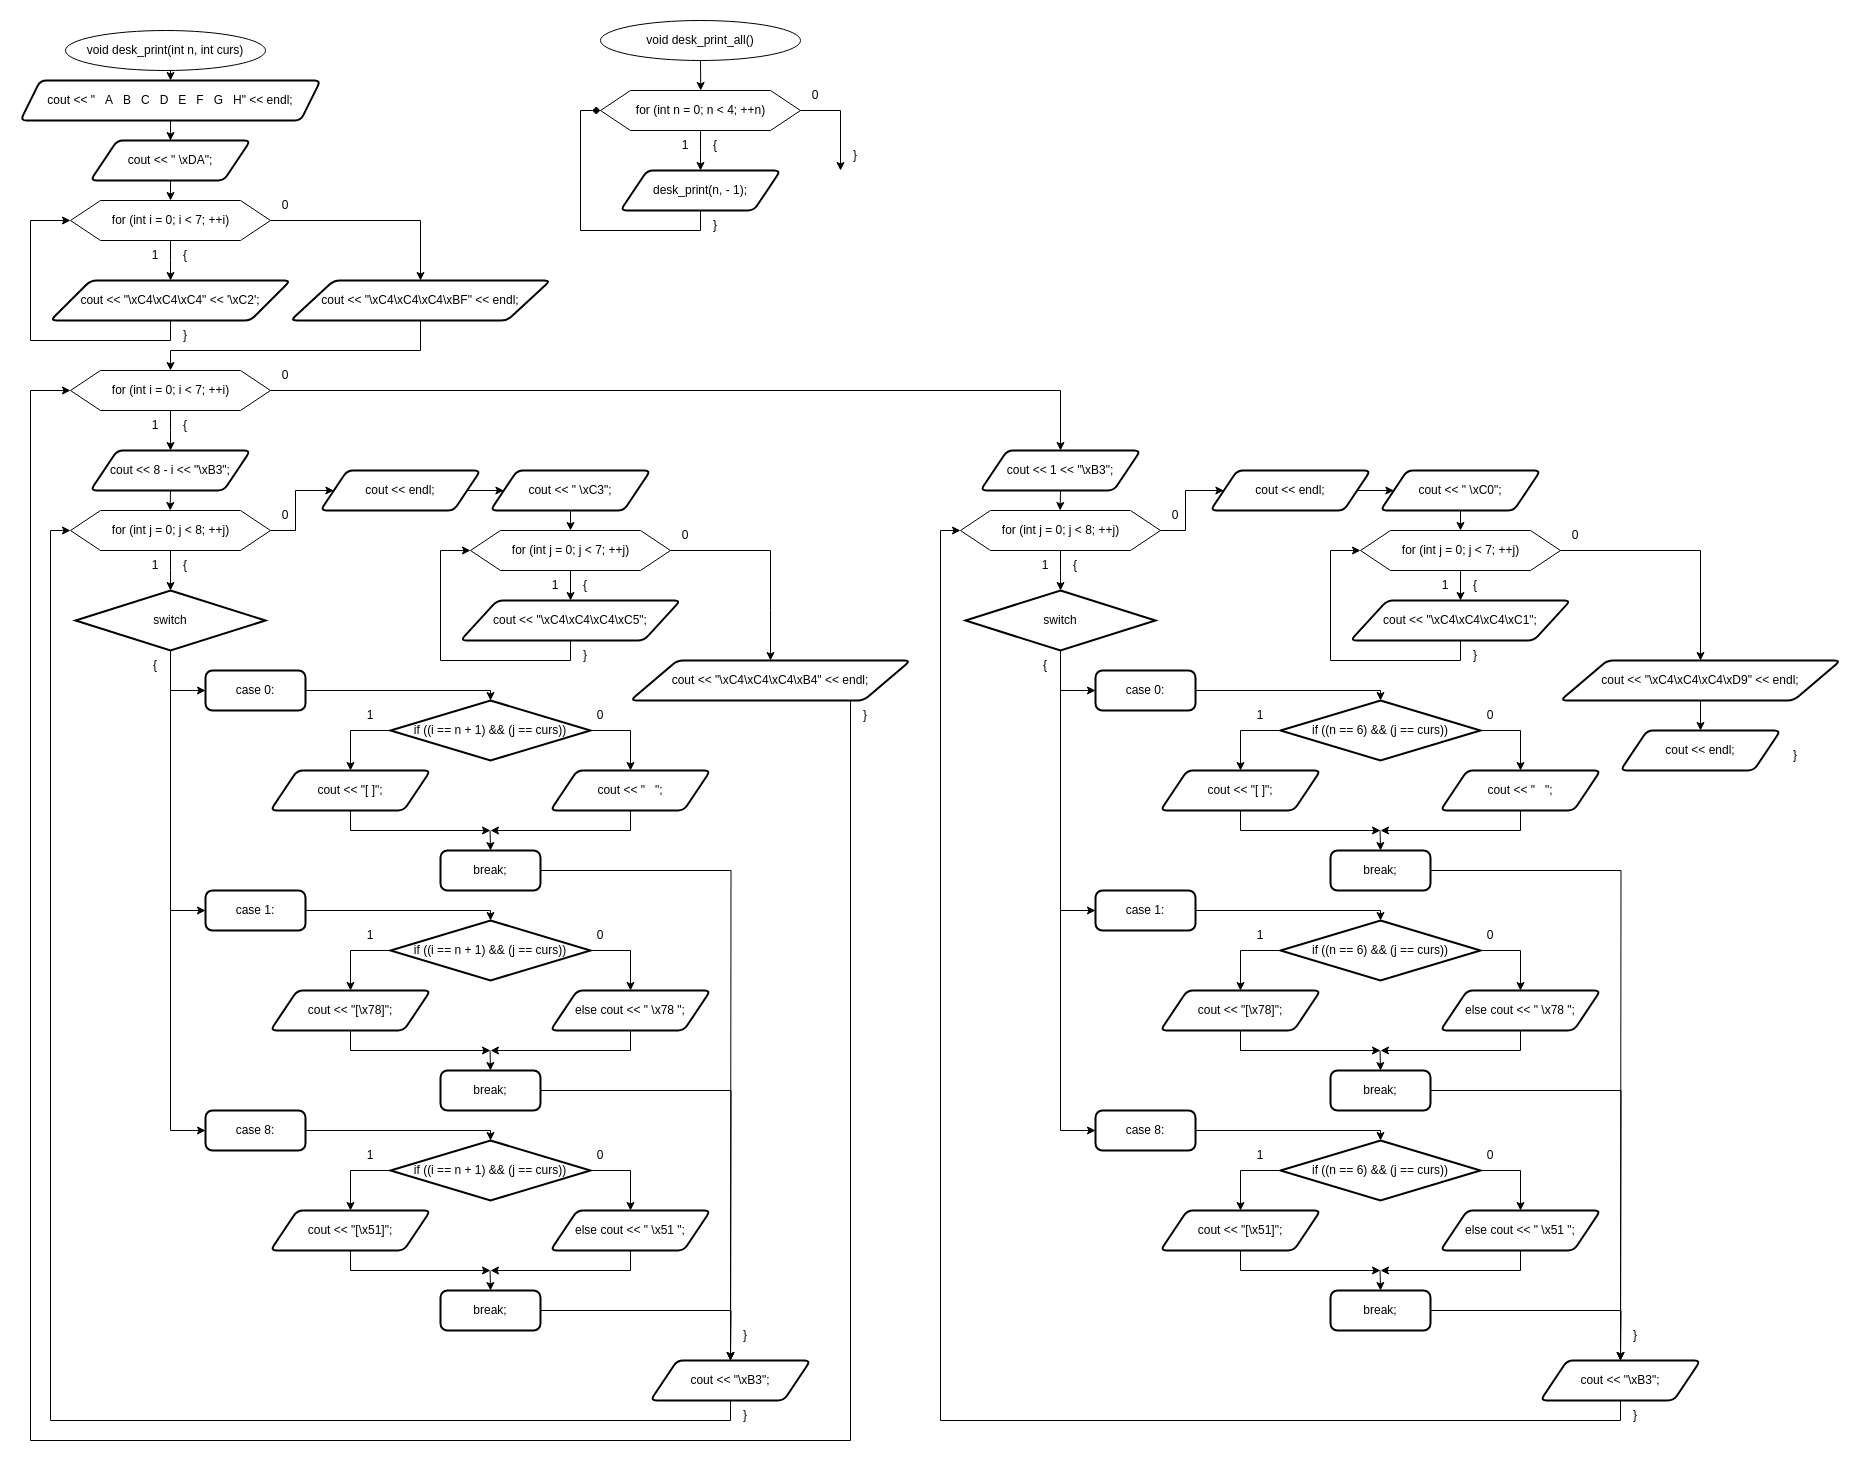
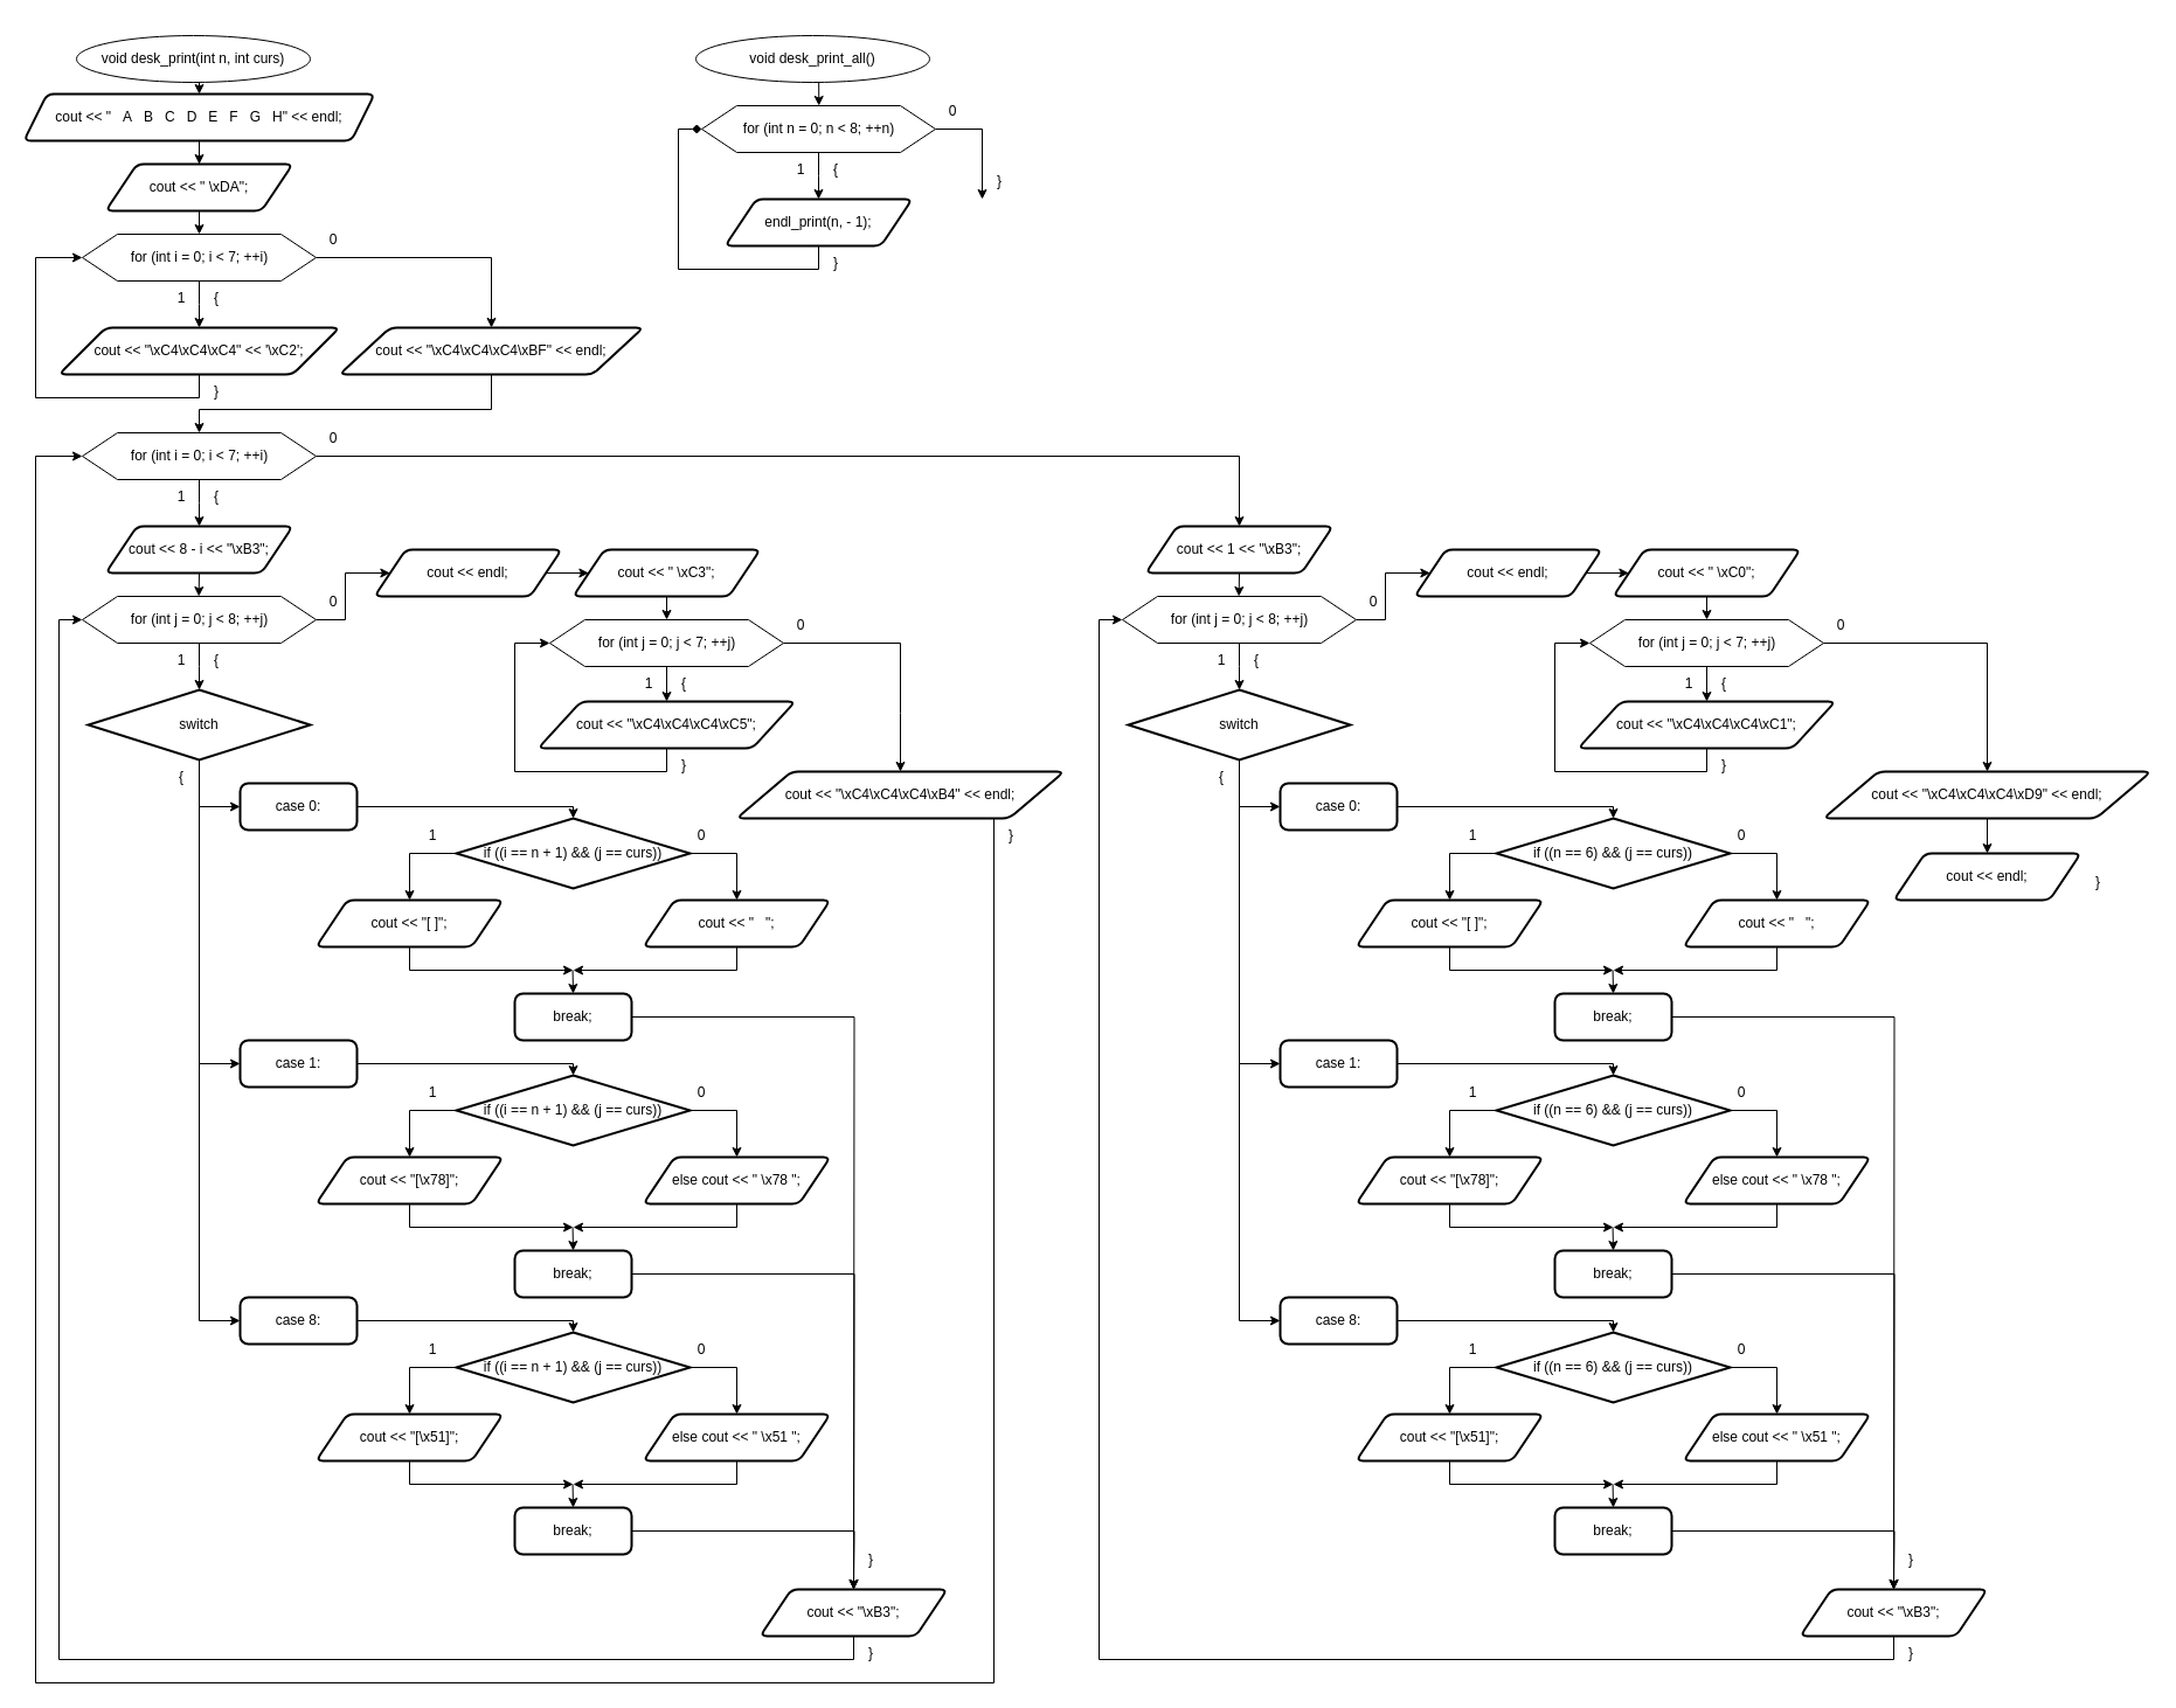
- <mxCell id="176" value="void desk_print_all()" style="ellipse;whiteSpace=wrap;html=1;" vertex="1" parent="1"><mxGeometry x="600" y="20" width="200" height="40" as="geometry" /></mxCell>
+ <mxCell id="176" value="void desk_print_all()" style="ellipse;whiteSpace=wrap;html=1;" vertex="1" parent="1"><mxGeometry x="595" y="30" width="200" height="40" as="geometry" /></mxCell>
- <mxCell id="179" value="for (int n = 0; n &amp;lt; 4; ++n)" style="verticalLabelPosition=middle;verticalAlign=middle;html=1;shape=hexagon;perimeter=hexagonPerimeter2;arcSize=6;size=0.15;labelPosition=center;align=center;" vertex="1" parent="1"><mxGeometry x="600" y="90" width="200" height="40" as="geometry" /></mxCell>
+ <mxCell id="179" value="for (int n = 0; n &amp;lt; 8; ++n)" style="verticalLabelPosition=middle;verticalAlign=middle;html=1;shape=hexagon;perimeter=hexagonPerimeter2;arcSize=6;size=0.15;labelPosition=center;align=center;" vertex="1" parent="1"><mxGeometry x="600" y="90" width="200" height="40" as="geometry" /></mxCell>
- <mxCell id="184" value="desk_print(n, - 1);" style="shape=parallelogram;html=1;strokeWidth=2;perimeter=parallelogramPerimeter;whiteSpace=wrap;rounded=1;arcSize=12;size=0.167;" vertex="1" parent="1"><mxGeometry x="620" y="170" width="160" height="40" as="geometry" /></mxCell>
+ <mxCell id="184" value="endl_print(n, - 1);" style="shape=parallelogram;html=1;strokeWidth=2;perimeter=parallelogramPerimeter;whiteSpace=wrap;rounded=1;arcSize=12;size=0.167;" vertex="1" parent="1"><mxGeometry x="620" y="170" width="160" height="40" as="geometry" /></mxCell>
